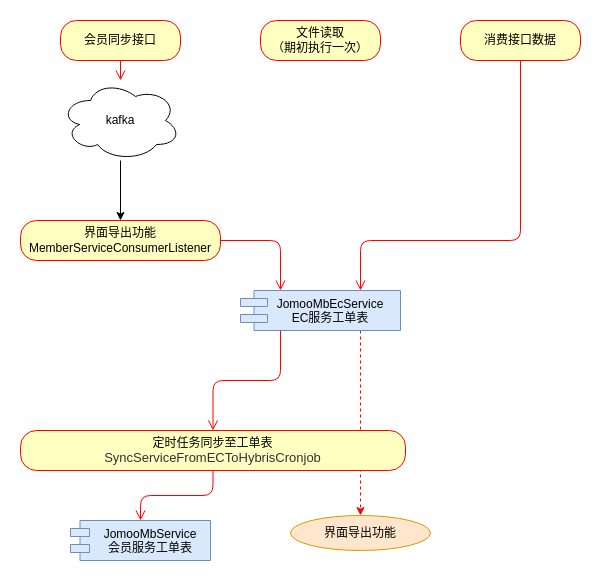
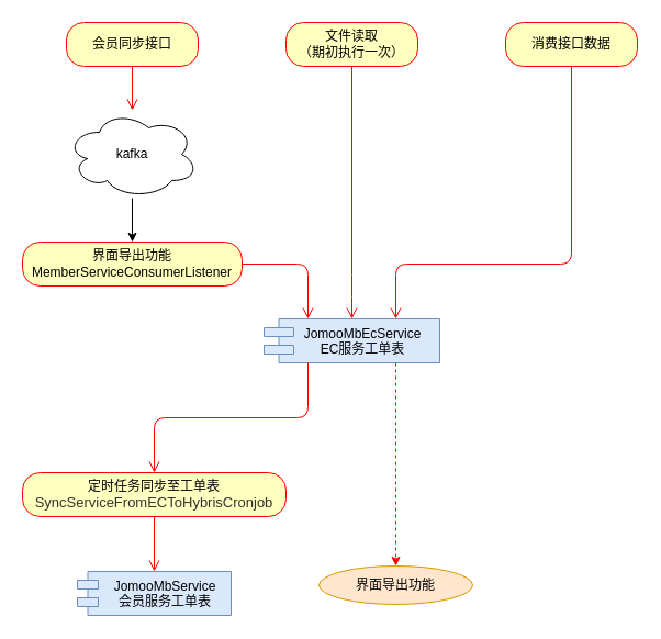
- <mxCell id="5" value="kafka" style="ellipse;shape=cloud;whiteSpace=wrap;html=1;" vertex="1" parent="1"><mxGeometry x="60" y="80" width="120" height="80" as="geometry" /></mxCell>
+ <mxCell id="5" value="kafka" style="ellipse;shape=cloud;whiteSpace=wrap;html=1;" vertex="1" parent="1"><mxGeometry x="60" y="100" width="120" height="80" as="geometry" /></mxCell>
+ <mxCell id="13" value="" style="edgeStyle=orthogonalEdgeStyle;html=1;verticalAlign=bottom;endArrow=open;endSize=8;strokeColor=#ff0000;entryX=0.5;entryY=0;entryDx=0;entryDy=0;exitX=0.5;exitY=1;exitDx=0;exitDy=0;" edge="1" parent="1" source="10" target="3"><mxGeometry relative="1" as="geometry"><mxPoint x="270" y="280" as="targetPoint" /><mxPoint x="430" y="50" as="sourcePoint" /><Array as="points"><mxPoint x="320" y="260" /><mxPoint x="320" y="260" /></Array></mxGeometry></mxCell>
- <mxCell id="14" value="定时任务同步至工单表&lt;br&gt;&lt;span style=&quot;color: rgb(50 , 50 , 50) ; font-size: 13px ; background-color: rgba(255 , 255 , 255 , 0.01)&quot;&gt;SyncServiceFromECToHybrisCronjob&lt;/span&gt;" style="rounded=1;whiteSpace=wrap;html=1;arcSize=40;fontColor=#000000;fillColor=#ffffc0;strokeColor=#ff0000;" vertex="1" parent="1"><mxGeometry x="20" y="430" width="385" height="40" as="geometry" /></mxCell>
+ <mxCell id="14" value="定时任务同步至工单表&lt;br&gt;&lt;span style=&quot;color: rgb(50 , 50 , 50) ; font-size: 13px ; background-color: rgba(255 , 255 , 255 , 0.01)&quot;&gt;SyncServiceFromECToHybrisCronjob&lt;/span&gt;" style="rounded=1;whiteSpace=wrap;html=1;arcSize=40;fontColor=#000000;fillColor=#ffffc0;strokeColor=#ff0000;" vertex="1" parent="1"><mxGeometry x="20" y="430" width="240" height="40" as="geometry" /></mxCell>
